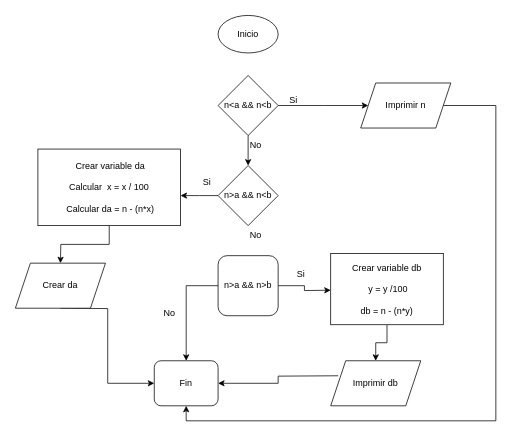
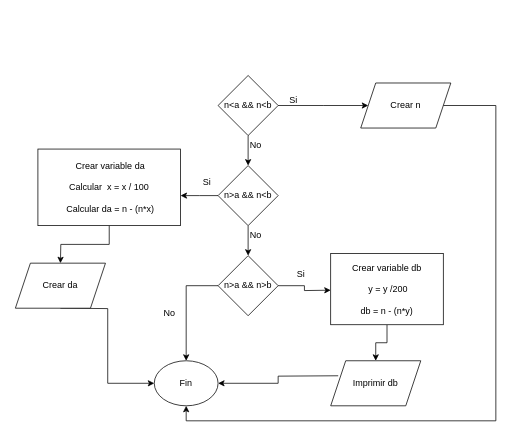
- <mxCell id="2" value="Inicio" style="ellipse;whiteSpace=wrap;html=1;" parent="1" vertex="1"><mxGeometry x="290" width="80" height="50" as="geometry" y="20" /></mxCell>
- <mxCell id="22" value="Imprimir n" style="shape=parallelogram;perimeter=parallelogramPerimeter;whiteSpace=wrap;html=1;fixedSize=1;" vertex="1" parent="1"><mxGeometry x="480" y="110" width="120" height="60" as="geometry" /></mxCell>
+ <mxCell id="22" value="Crear n" style="shape=parallelogram;perimeter=parallelogramPerimeter;whiteSpace=wrap;html=1;fixedSize=1;" vertex="1" parent="1"><mxGeometry x="480" y="110" width="120" height="60" as="geometry" /></mxCell>
+ <mxCell id="8" style="edgeStyle=orthogonalEdgeStyle;rounded=0;orthogonalLoop=1;jettySize=auto;html=1;exitX=0.5;exitY=1;exitDx=0;exitDy=0;" parent="1" source="9" target="14" edge="1"><mxGeometry relative="1" as="geometry" /></mxCell>
- <mxCell id="14" value="n&amp;gt;a &amp;amp;&amp;amp; n&amp;gt;b" style="whiteSpace=wrap;html=1;rounded=1;" parent="1" vertex="1"><mxGeometry x="290" y="340" width="80" height="80" as="geometry" /></mxCell>
+ <mxCell id="14" value="n&amp;gt;a &amp;amp;&amp;amp; n&amp;gt;b" style="rhombus;whiteSpace=wrap;html=1;" parent="1" vertex="1"><mxGeometry x="290" y="340" width="80" height="80" as="geometry" /></mxCell>
- <mxCell id="27" value="&lt;div&gt;Crear variable db&lt;/div&gt;&lt;div&gt;&lt;br&gt;&lt;/div&gt;&lt;div&gt;&amp;nbsp;y = y /100&lt;/div&gt;&lt;div&gt;&lt;br&gt;&lt;/div&gt;&lt;div&gt;db = n - (n*y)&lt;/div&gt;" style="rounded=0;whiteSpace=wrap;html=1;" vertex="1" parent="1"><mxGeometry x="440" y="337" width="150" height="95" as="geometry" /></mxCell>
+ <mxCell id="27" value="&lt;div&gt;Crear variable db&lt;/div&gt;&lt;div&gt;&lt;br&gt;&lt;/div&gt;&lt;div&gt;&amp;nbsp;y = y /200&lt;/div&gt;&lt;div&gt;&lt;br&gt;&lt;/div&gt;&lt;div&gt;db = n - (n*y)&lt;/div&gt;" style="rounded=0;whiteSpace=wrap;html=1;" vertex="1" parent="1"><mxGeometry x="440" y="337" width="150" height="95" as="geometry" /></mxCell>
- <mxCell id="18" value="Fin" style="whiteSpace=wrap;html=1;rounded=1;" parent="1" vertex="1"><mxGeometry x="205" y="480" width="85" height="60" as="geometry" /></mxCell>
+ <mxCell id="18" value="Fin" style="ellipse;whiteSpace=wrap;html=1;" parent="1" vertex="1"><mxGeometry x="205" y="480" width="85" height="60" as="geometry" /></mxCell>
